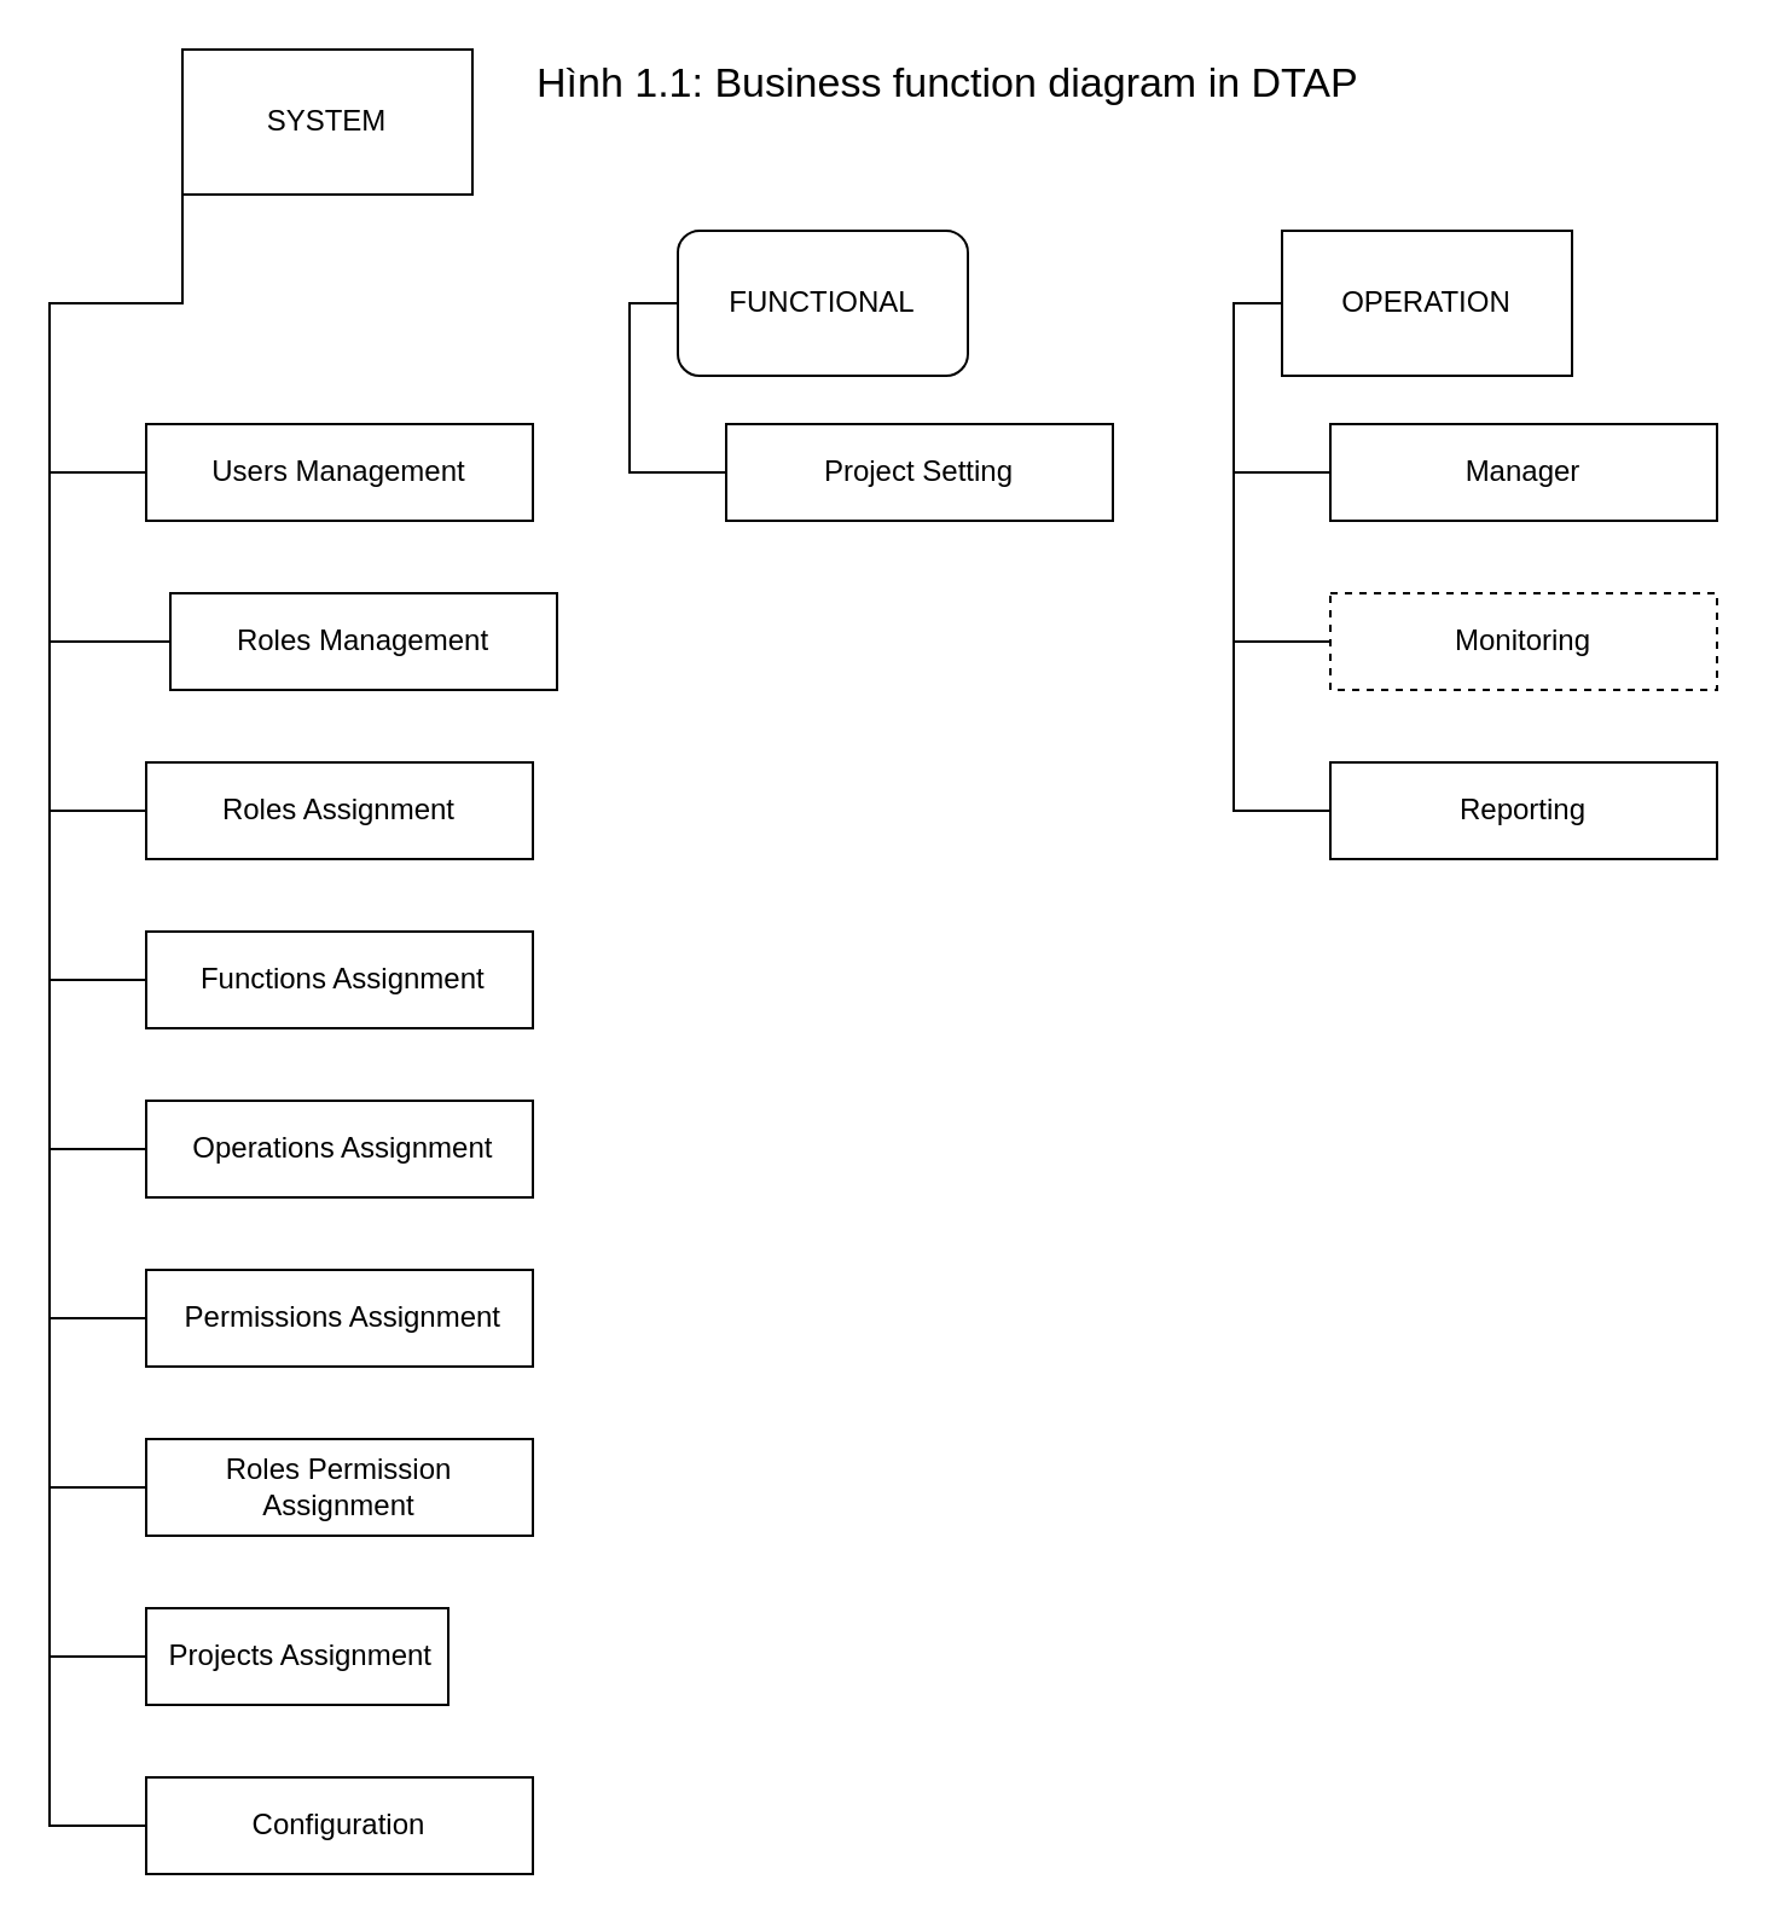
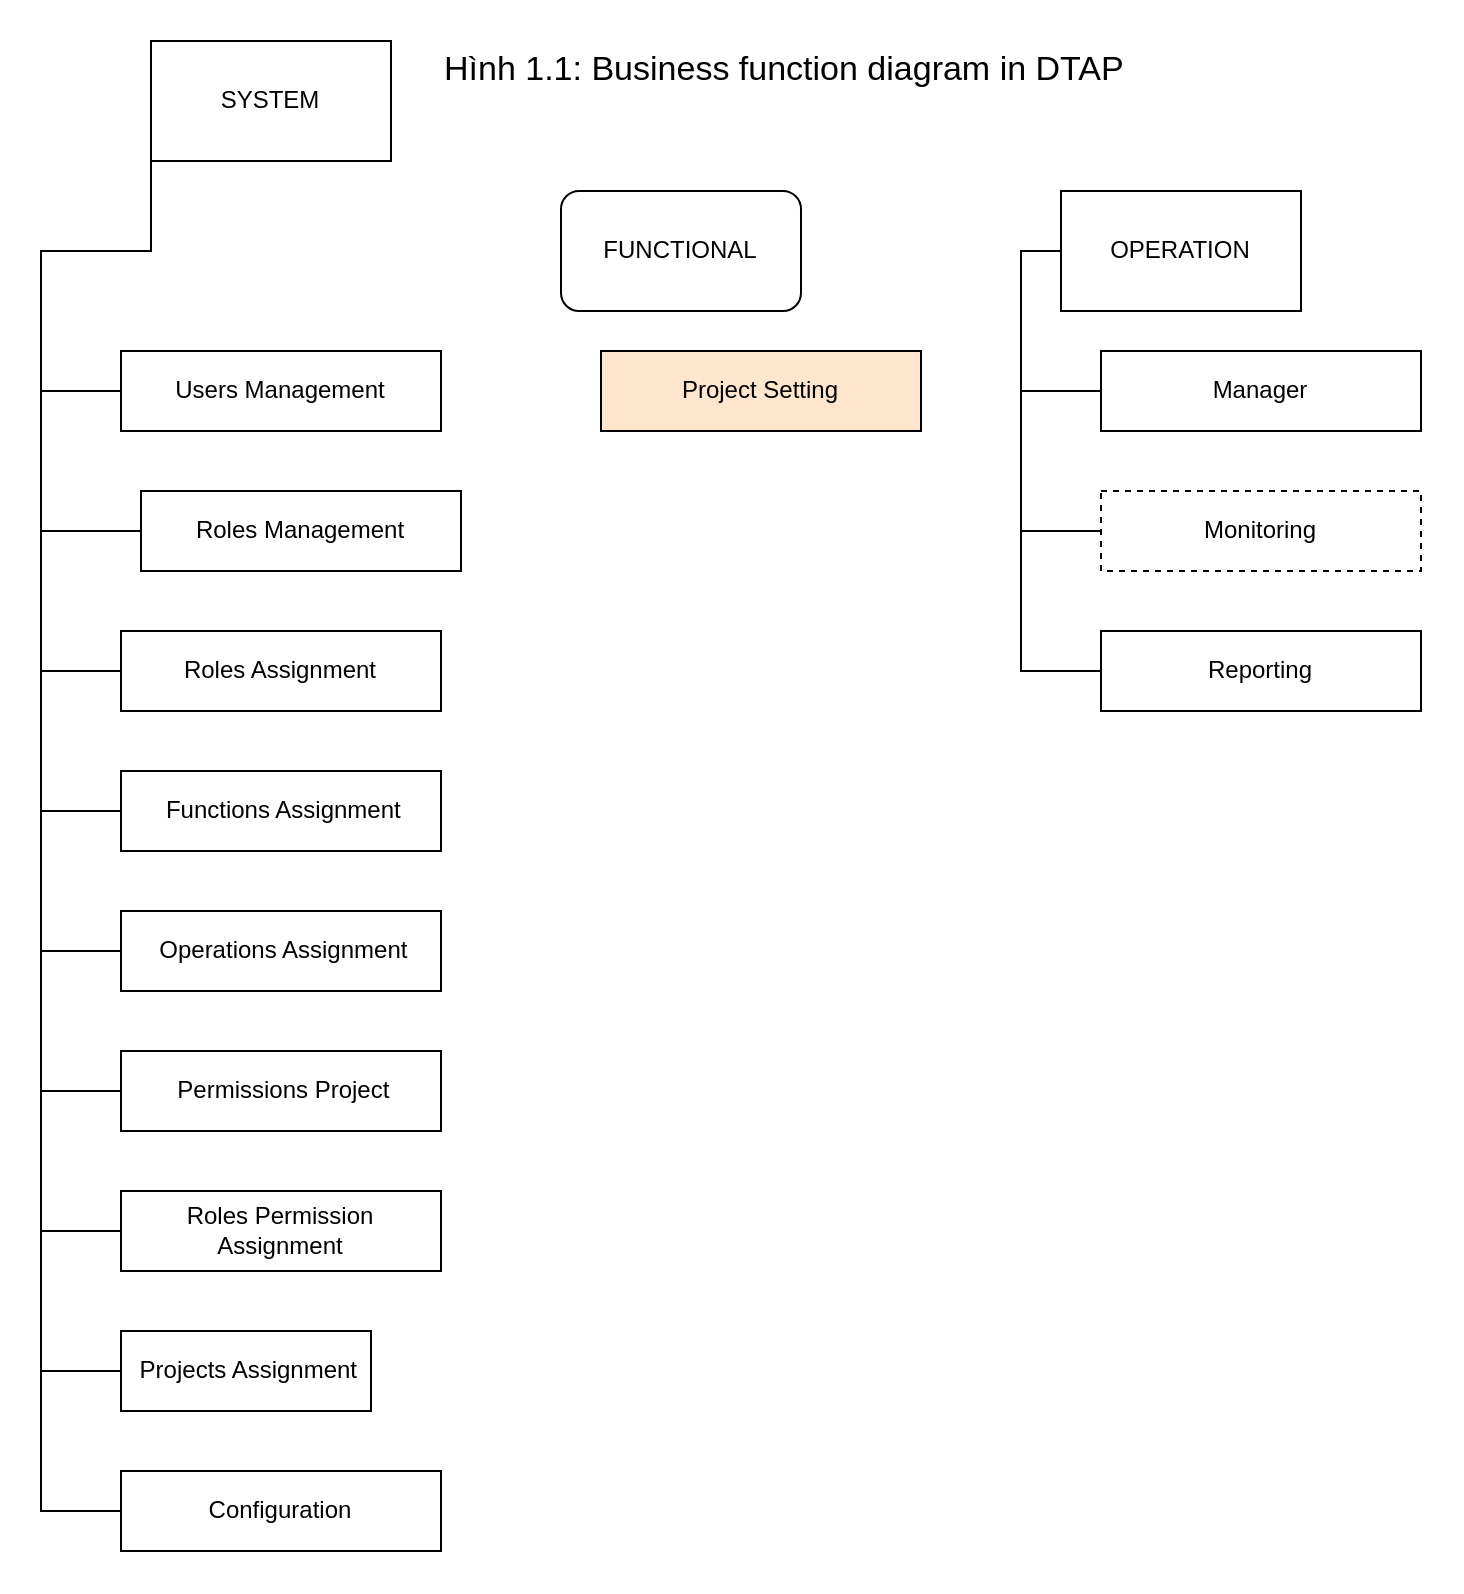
- <mxCell id="3" style="edgeStyle=orthogonalEdgeStyle;rounded=0;orthogonalLoop=1;jettySize=auto;html=1;entryX=0;entryY=0.5;entryDx=0;entryDy=0;startArrow=none;startFill=0;endArrow=none;endFill=0;" parent="1" source="4" target="10" edge="1"><mxGeometry relative="1" as="geometry"><Array as="points"><mxPoint x="260" y="125" /><mxPoint x="260" y="195" /></Array></mxGeometry></mxCell>
- <mxCell id="10" value="Project Setting" style="rounded=0;whiteSpace=wrap;html=1;" parent="1" vertex="1"><mxGeometry x="300" y="175" width="160" height="40" as="geometry" /></mxCell>
+ <mxCell id="10" value="Project Setting" style="rounded=0;whiteSpace=wrap;html=1;fillColor=#ffe6cc;" parent="1" vertex="1"><mxGeometry x="300" y="175" width="160" height="40" as="geometry" /></mxCell>
- <mxCell id="25" value="&amp;nbsp;Permissions Assignment" style="rounded=0;whiteSpace=wrap;html=1;" parent="1" vertex="1"><mxGeometry x="60" y="525" width="160" height="40" as="geometry" /></mxCell>
+ <mxCell id="25" value="&amp;nbsp;Permissions Project" style="rounded=0;whiteSpace=wrap;html=1;" parent="1" vertex="1"><mxGeometry x="60" y="525" width="160" height="40" as="geometry" /></mxCell>
